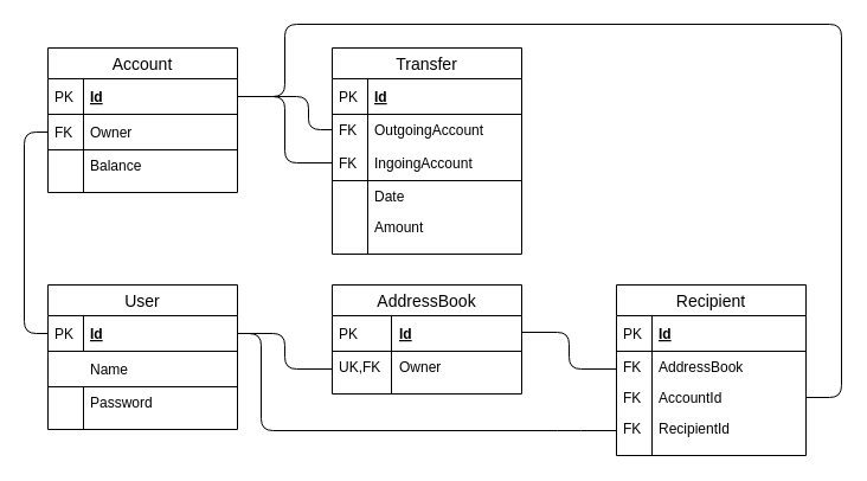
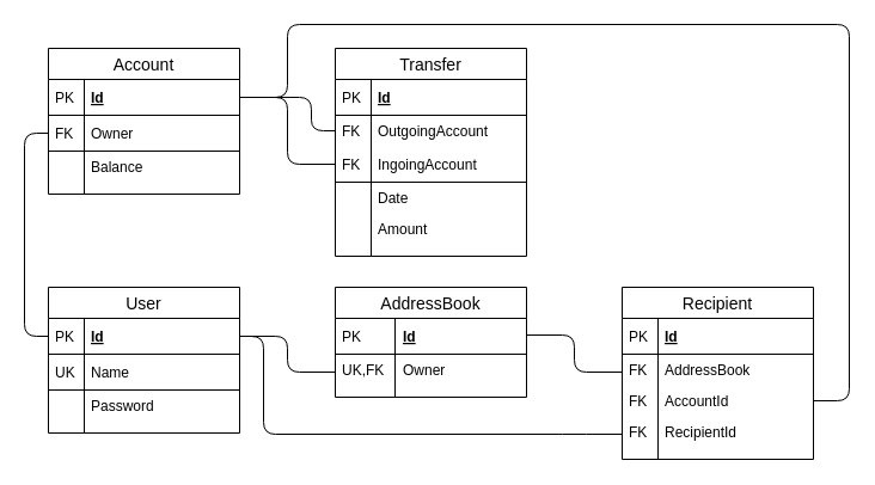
+ <mxCell id="31" value="UK" style="shape=partialRectangle;top=0;left=0;bottom=0;fillColor=none;align=left;verticalAlign=middle;spacingLeft=4;spacingRight=4;overflow=hidden;rotatable=0;points=[];portConstraint=eastwest;part=1;fontSize=12;" vertex="1" connectable="0" parent="30"><mxGeometry width="30" height="30" as="geometry" /></mxCell>
